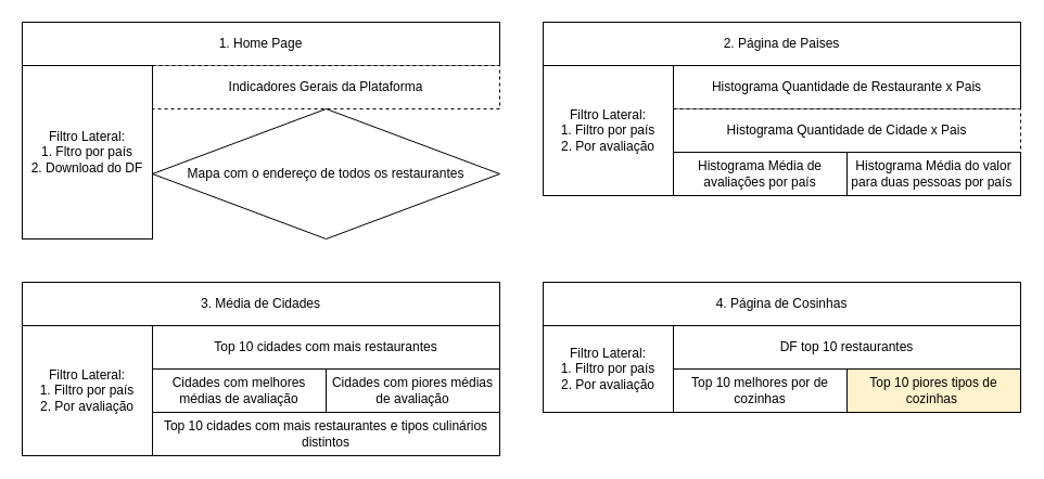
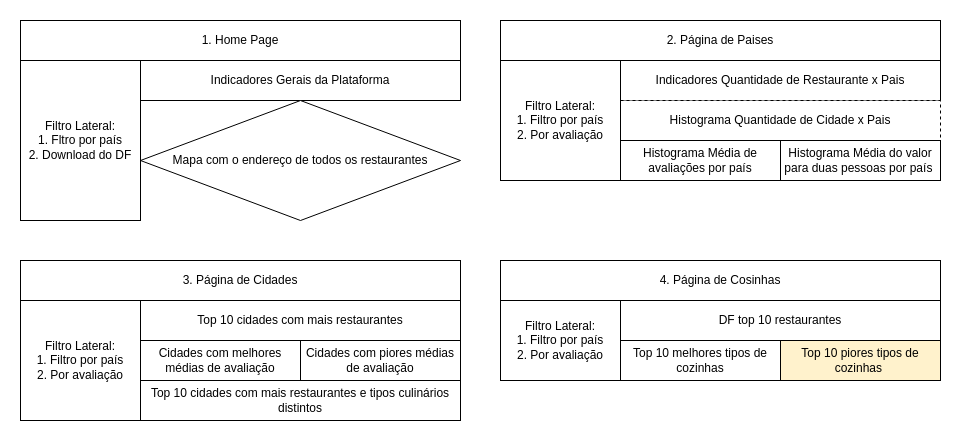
- <mxCell id="3" value="Indicadores Gerais da Plataforma" style="rounded=0;whiteSpace=wrap;html=1;dashed=1;" vertex="1" parent="1"><mxGeometry x="140" y="60" width="320" height="40" as="geometry" /></mxCell>
+ <mxCell id="3" value="Indicadores Gerais da Plataforma" style="rounded=0;whiteSpace=wrap;html=1;" vertex="1" parent="1"><mxGeometry x="140" y="60" width="320" height="40" as="geometry" /></mxCell>
- <mxCell id="7" value="Histograma Quantidade de Restaurante x Pais" style="rounded=0;whiteSpace=wrap;html=1;" vertex="1" parent="1"><mxGeometry x="620" y="60" width="320" height="40" as="geometry" /></mxCell>
+ <mxCell id="7" value="Indicadores Quantidade de Restaurante x Pais" style="rounded=0;whiteSpace=wrap;html=1;" vertex="1" parent="1"><mxGeometry x="620" y="60" width="320" height="40" as="geometry" /></mxCell>
- <mxCell id="12" value="3.&amp;nbsp;Média de Cidades" style="rounded=0;whiteSpace=wrap;html=1;" vertex="1" parent="1"><mxGeometry x="20" y="260" width="440" height="40" as="geometry" /></mxCell>
+ <mxCell id="12" value="3.&amp;nbsp;Página de Cidades" style="rounded=0;whiteSpace=wrap;html=1;" vertex="1" parent="1"><mxGeometry x="20" y="260" width="440" height="40" as="geometry" /></mxCell>
- <mxCell id="20" value="Top 10 melhores por de cozinhas" style="rounded=0;whiteSpace=wrap;html=1;" vertex="1" parent="1"><mxGeometry x="620" y="340" width="160" height="40" as="geometry" /></mxCell>
+ <mxCell id="20" value="Top 10 melhores tipos de cozinhas" style="rounded=0;whiteSpace=wrap;html=1;" vertex="1" parent="1"><mxGeometry x="620" y="340" width="160" height="40" as="geometry" /></mxCell>
